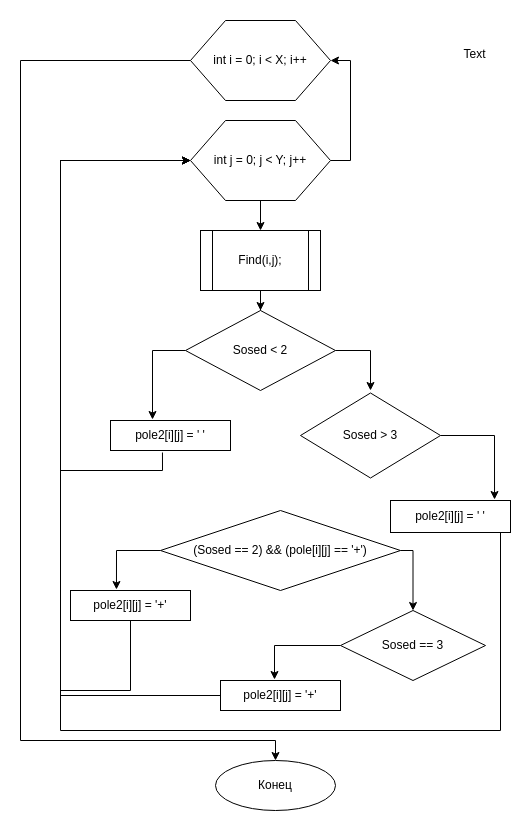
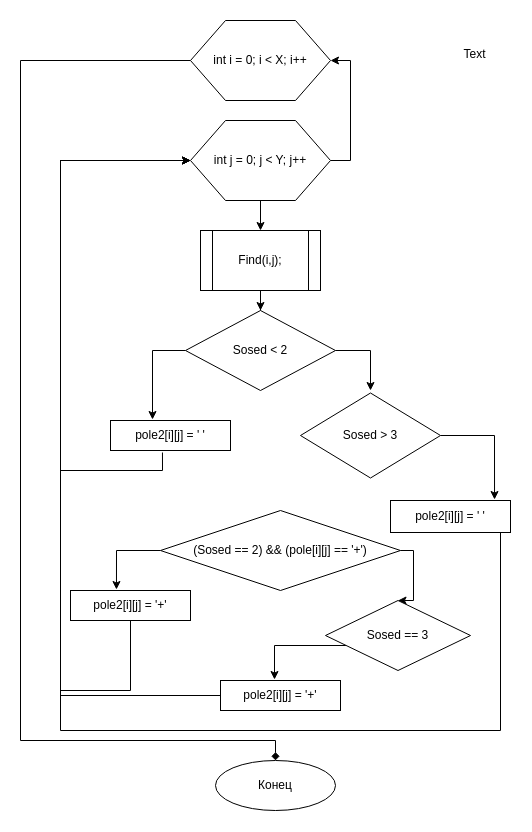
- <mxCell id="25" value="Sosed == 3" style="rhombus;whiteSpace=wrap;html=1;" vertex="1" parent="1"><mxGeometry x="340" y="610" width="145" height="70" as="geometry" /></mxCell>
+ <mxCell id="25" value="Sosed == 3" style="rhombus;whiteSpace=wrap;html=1;" vertex="1" parent="1"><mxGeometry x="325" y="600" width="145" height="70" as="geometry" /></mxCell>
- <mxCell id="2" style="edgeStyle=orthogonalEdgeStyle;rounded=0;orthogonalLoop=1;jettySize=auto;html=1;entryX=0.5;entryY=0;entryDx=0;entryDy=0;" edge="1" parent="1" source="3" target="4"><mxGeometry relative="1" as="geometry"><Array as="points"><mxPoint x="20" y="60" /><mxPoint x="20" y="740" /><mxPoint x="275" y="740" /></Array></mxGeometry></mxCell>
+ <mxCell id="2" style="edgeStyle=orthogonalEdgeStyle;rounded=0;orthogonalLoop=1;jettySize=auto;html=1;entryX=0.5;entryY=0;entryDx=0;entryDy=0;endArrow=diamond;" edge="1" parent="1" source="3" target="4"><mxGeometry relative="1" as="geometry"><Array as="points"><mxPoint x="20" y="60" /><mxPoint x="20" y="740" /><mxPoint x="275" y="740" /></Array></mxGeometry></mxCell>
